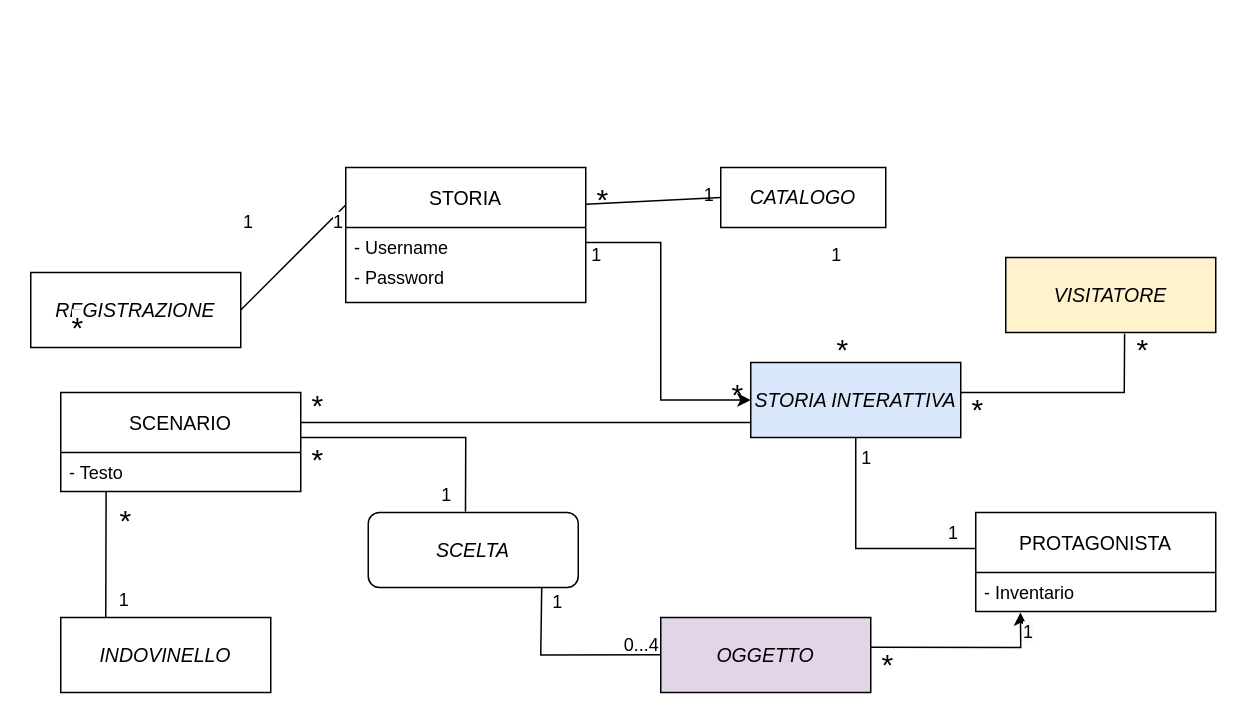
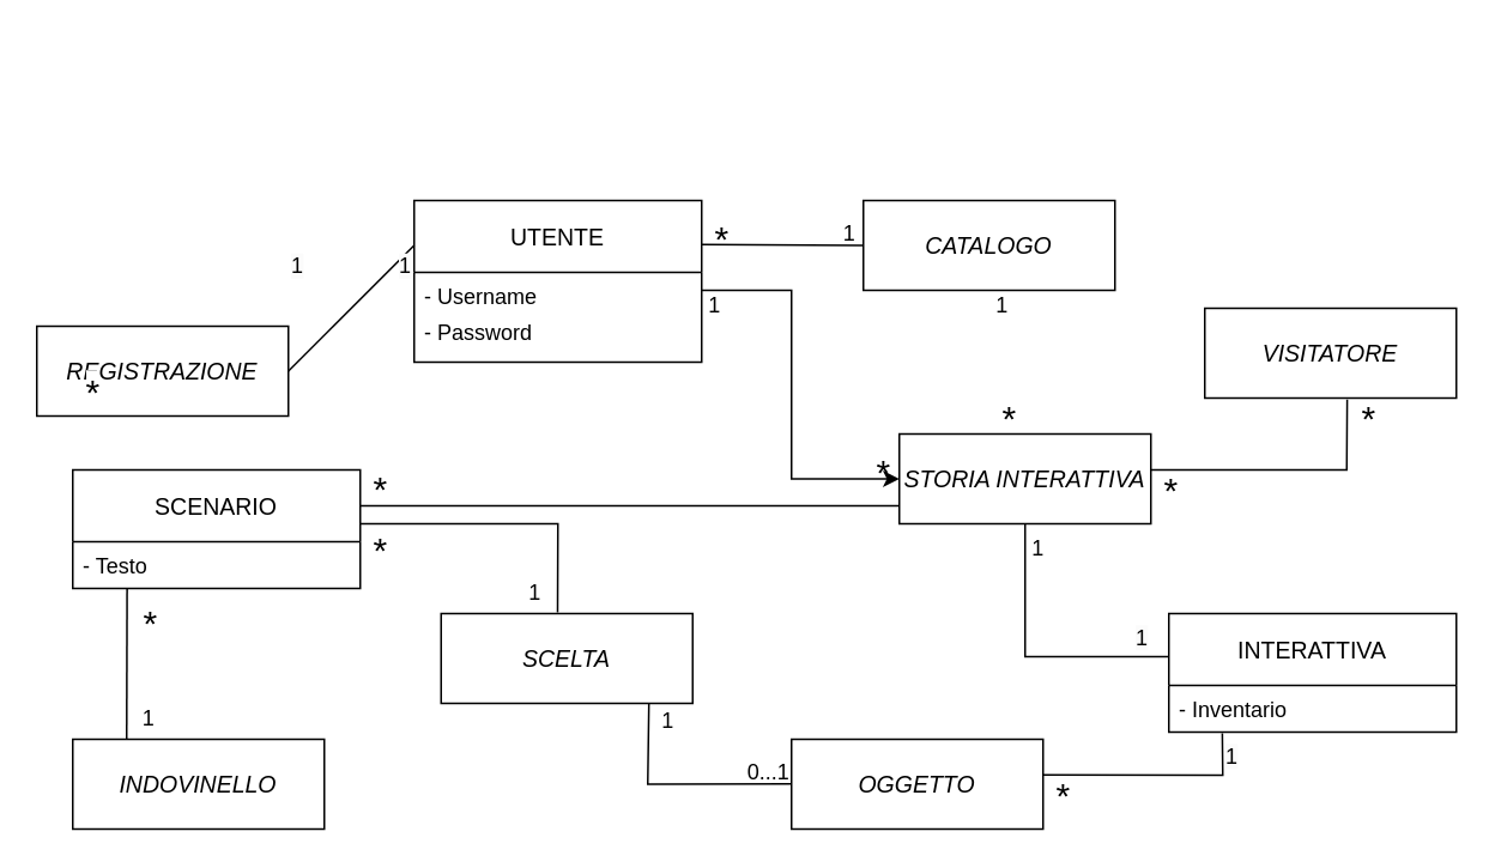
- <mxCell id="10" value="CATALOGO" style="rounded=0;whiteSpace=wrap;html=1;fontStyle=2;fontSize=13;" vertex="1" parent="1"><mxGeometry x="480" y="111" width="110" height="40" as="geometry" /></mxCell>
+ <mxCell id="10" value="CATALOGO" style="rounded=0;whiteSpace=wrap;html=1;fontStyle=2;fontSize=13;" vertex="1" parent="1"><mxGeometry x="480" y="111" width="140" height="50" as="geometry" /></mxCell>
- <mxCell id="6" value="STORIA" style="swimlane;fontStyle=0;align=center;verticalAlign=middle;childLayout=stackLayout;horizontal=1;startSize=40;horizontalStack=0;resizeParent=1;resizeLast=0;collapsible=1;marginBottom=0;rounded=0;shadow=0;strokeWidth=1;fontSize=13;" vertex="1" parent="1"><mxGeometry x="230" y="111" width="160" height="90" as="geometry"><mxRectangle x="550" y="140" width="160" height="26" as="alternateBounds" /></mxGeometry></mxCell>
+ <mxCell id="6" value="UTENTE" style="swimlane;fontStyle=0;align=center;verticalAlign=middle;childLayout=stackLayout;horizontal=1;startSize=40;horizontalStack=0;resizeParent=1;resizeLast=0;collapsible=1;marginBottom=0;rounded=0;shadow=0;strokeWidth=1;fontSize=13;" vertex="1" parent="1"><mxGeometry x="230" y="111" width="160" height="90" as="geometry"><mxRectangle x="550" y="140" width="160" height="26" as="alternateBounds" /></mxGeometry></mxCell>
- <mxCell id="3" value="VISITATORE" style="rounded=0;whiteSpace=wrap;html=1;fontStyle=2;fontSize=13;fillColor=#fff2cc;" vertex="1" parent="1"><mxGeometry x="670" y="171" width="140" height="50" as="geometry" /></mxCell>
+ <mxCell id="3" value="VISITATORE" style="rounded=0;whiteSpace=wrap;html=1;fontStyle=2;fontSize=13;" vertex="1" parent="1"><mxGeometry x="670" y="171" width="140" height="50" as="geometry" /></mxCell>
- <mxCell id="9" value="STORIA INTERATTIVA" style="rounded=0;whiteSpace=wrap;html=1;fontStyle=2;fontSize=13;fillColor=#dae8fc;" vertex="1" parent="1"><mxGeometry x="500" y="241" width="140" height="50" as="geometry" /></mxCell>
+ <mxCell id="9" value="STORIA INTERATTIVA" style="rounded=0;whiteSpace=wrap;html=1;fontStyle=2;fontSize=13;" vertex="1" parent="1"><mxGeometry x="500" y="241" width="140" height="50" as="geometry" /></mxCell>
- <mxCell id="4" value="PROTAGONISTA" style="swimlane;fontStyle=0;align=center;verticalAlign=middle;childLayout=stackLayout;horizontal=1;startSize=40;horizontalStack=0;resizeParent=1;resizeLast=0;collapsible=1;marginBottom=0;rounded=0;shadow=0;strokeWidth=1;fontSize=13;" vertex="1" parent="1"><mxGeometry x="650" y="341" width="160" height="66" as="geometry"><mxRectangle x="650" y="250" width="160" height="26" as="alternateBounds" /></mxGeometry></mxCell>
+ <mxCell id="4" value="INTERATTIVA" style="swimlane;fontStyle=0;align=center;verticalAlign=middle;childLayout=stackLayout;horizontal=1;startSize=40;horizontalStack=0;resizeParent=1;resizeLast=0;collapsible=1;marginBottom=0;rounded=0;shadow=0;strokeWidth=1;fontSize=13;" vertex="1" parent="1"><mxGeometry x="650" y="341" width="160" height="66" as="geometry"><mxRectangle x="650" y="250" width="160" height="26" as="alternateBounds" /></mxGeometry></mxCell>
- <mxCell id="13" value="SCELTA" style="whiteSpace=wrap;html=1;fontStyle=2;fontSize=13;rounded=1;" vertex="1" parent="1"><mxGeometry x="245" y="341" width="140" height="50" as="geometry" /></mxCell>
+ <mxCell id="13" value="SCELTA" style="rounded=0;whiteSpace=wrap;html=1;fontStyle=2;fontSize=13;" vertex="1" parent="1"><mxGeometry x="245" y="341" width="140" height="50" as="geometry" /></mxCell>
- <mxCell id="29" value="" style="endArrow=classic;html=1;rounded=0;exitX=1.001;exitY=0.396;exitDx=0;exitDy=0;exitPerimeter=0;entryX=0.186;entryY=1.023;entryDx=0;entryDy=0;entryPerimeter=0;" edge="1" parent="1" source="12" target="5"><mxGeometry width="50" height="50" relative="1" as="geometry"><mxPoint x="601" y="401" as="sourcePoint" /><mxPoint x="680" y="445.75" as="targetPoint" /><Array as="points"><mxPoint x="680" y="431" /></Array></mxGeometry></mxCell>
+ <mxCell id="29" value="" style="endArrow=none;html=1;rounded=0;exitX=1.001;exitY=0.396;exitDx=0;exitDy=0;exitPerimeter=0;entryX=0.186;entryY=1.023;entryDx=0;entryDy=0;entryPerimeter=0;" edge="1" parent="1" source="12" target="5"><mxGeometry width="50" height="50" relative="1" as="geometry"><mxPoint x="601" y="401" as="sourcePoint" /><mxPoint x="680" y="445.75" as="targetPoint" /><Array as="points"><mxPoint x="680" y="431" /></Array></mxGeometry></mxCell>
- <mxCell id="36" value="&lt;font style=&quot;font-size: 12px;&quot;&gt;0...4&lt;/font&gt;" style="edgeLabel;html=1;align=center;verticalAlign=middle;resizable=0;points=[];fontSize=20;labelBackgroundColor=none;" vertex="1" connectable="0" parent="1"><mxGeometry x="590.004" y="320.997" as="geometry"><mxPoint x="-164" y="105" as="offset" /></mxGeometry></mxCell>
+ <mxCell id="36" value="&lt;font style=&quot;font-size: 12px;&quot;&gt;0...1&lt;/font&gt;" style="edgeLabel;html=1;align=center;verticalAlign=middle;resizable=0;points=[];fontSize=20;labelBackgroundColor=none;" vertex="1" connectable="0" parent="1"><mxGeometry x="590.004" y="320.997" as="geometry"><mxPoint x="-164" y="105" as="offset" /></mxGeometry></mxCell>
- <mxCell id="12" value="OGGETTO" style="rounded=0;whiteSpace=wrap;html=1;fontStyle=2;fontSize=13;fillColor=#e1d5e7;" vertex="1" parent="1"><mxGeometry x="440" y="411" width="140" height="50" as="geometry" /></mxCell>
+ <mxCell id="12" value="OGGETTO" style="rounded=0;whiteSpace=wrap;html=1;fontStyle=2;fontSize=13;" vertex="1" parent="1"><mxGeometry x="440" y="411" width="140" height="50" as="geometry" /></mxCell>
